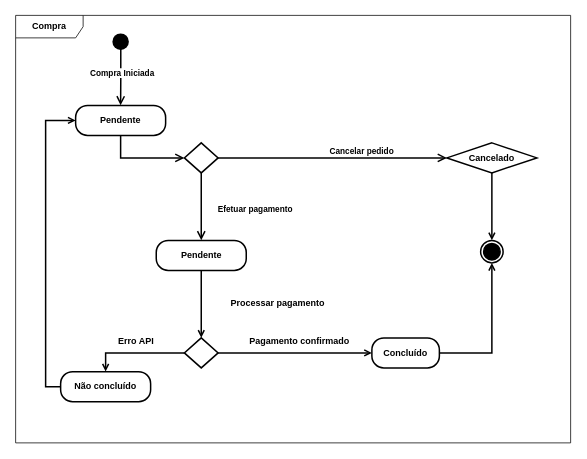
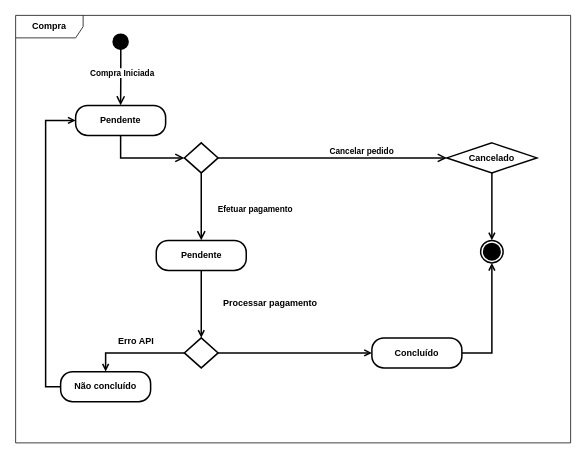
- <mxCell id="19" value="Processar pagamento" style="text;whiteSpace=wrap;html=1;fontStyle=1" vertex="1" parent="1"><mxGeometry x="305" y="390" width="140" height="40" as="geometry" /></mxCell>
+ <mxCell id="19" value="Processar pagamento" style="text;whiteSpace=wrap;html=1;fontStyle=1" vertex="1" parent="1"><mxGeometry x="295" y="390" width="140" height="40" as="geometry" /></mxCell>
- <mxCell id="23" value="Pagamento confirmado" style="text;whiteSpace=wrap;html=1;fontStyle=1" vertex="1" parent="1"><mxGeometry x="330" y="440" width="145" height="40" as="geometry" /></mxCell>
- <mxCell id="22" value="Concluído" style="rounded=1;whiteSpace=wrap;html=1;arcSize=40;fontColor=#000000;fillColor=#FFFFFF;strokeColor=#000000;fontStyle=1;strokeWidth=2;" vertex="1" parent="1"><mxGeometry x="495" y="450" width="90" height="40" as="geometry" /></mxCell>
+ <mxCell id="22" value="Concluído" style="rounded=1;whiteSpace=wrap;html=1;arcSize=40;fontColor=#000000;fillColor=#FFFFFF;strokeColor=#000000;fontStyle=1;strokeWidth=2;" vertex="1" parent="1"><mxGeometry x="495" y="450" width="120" height="40" as="geometry" /></mxCell>
